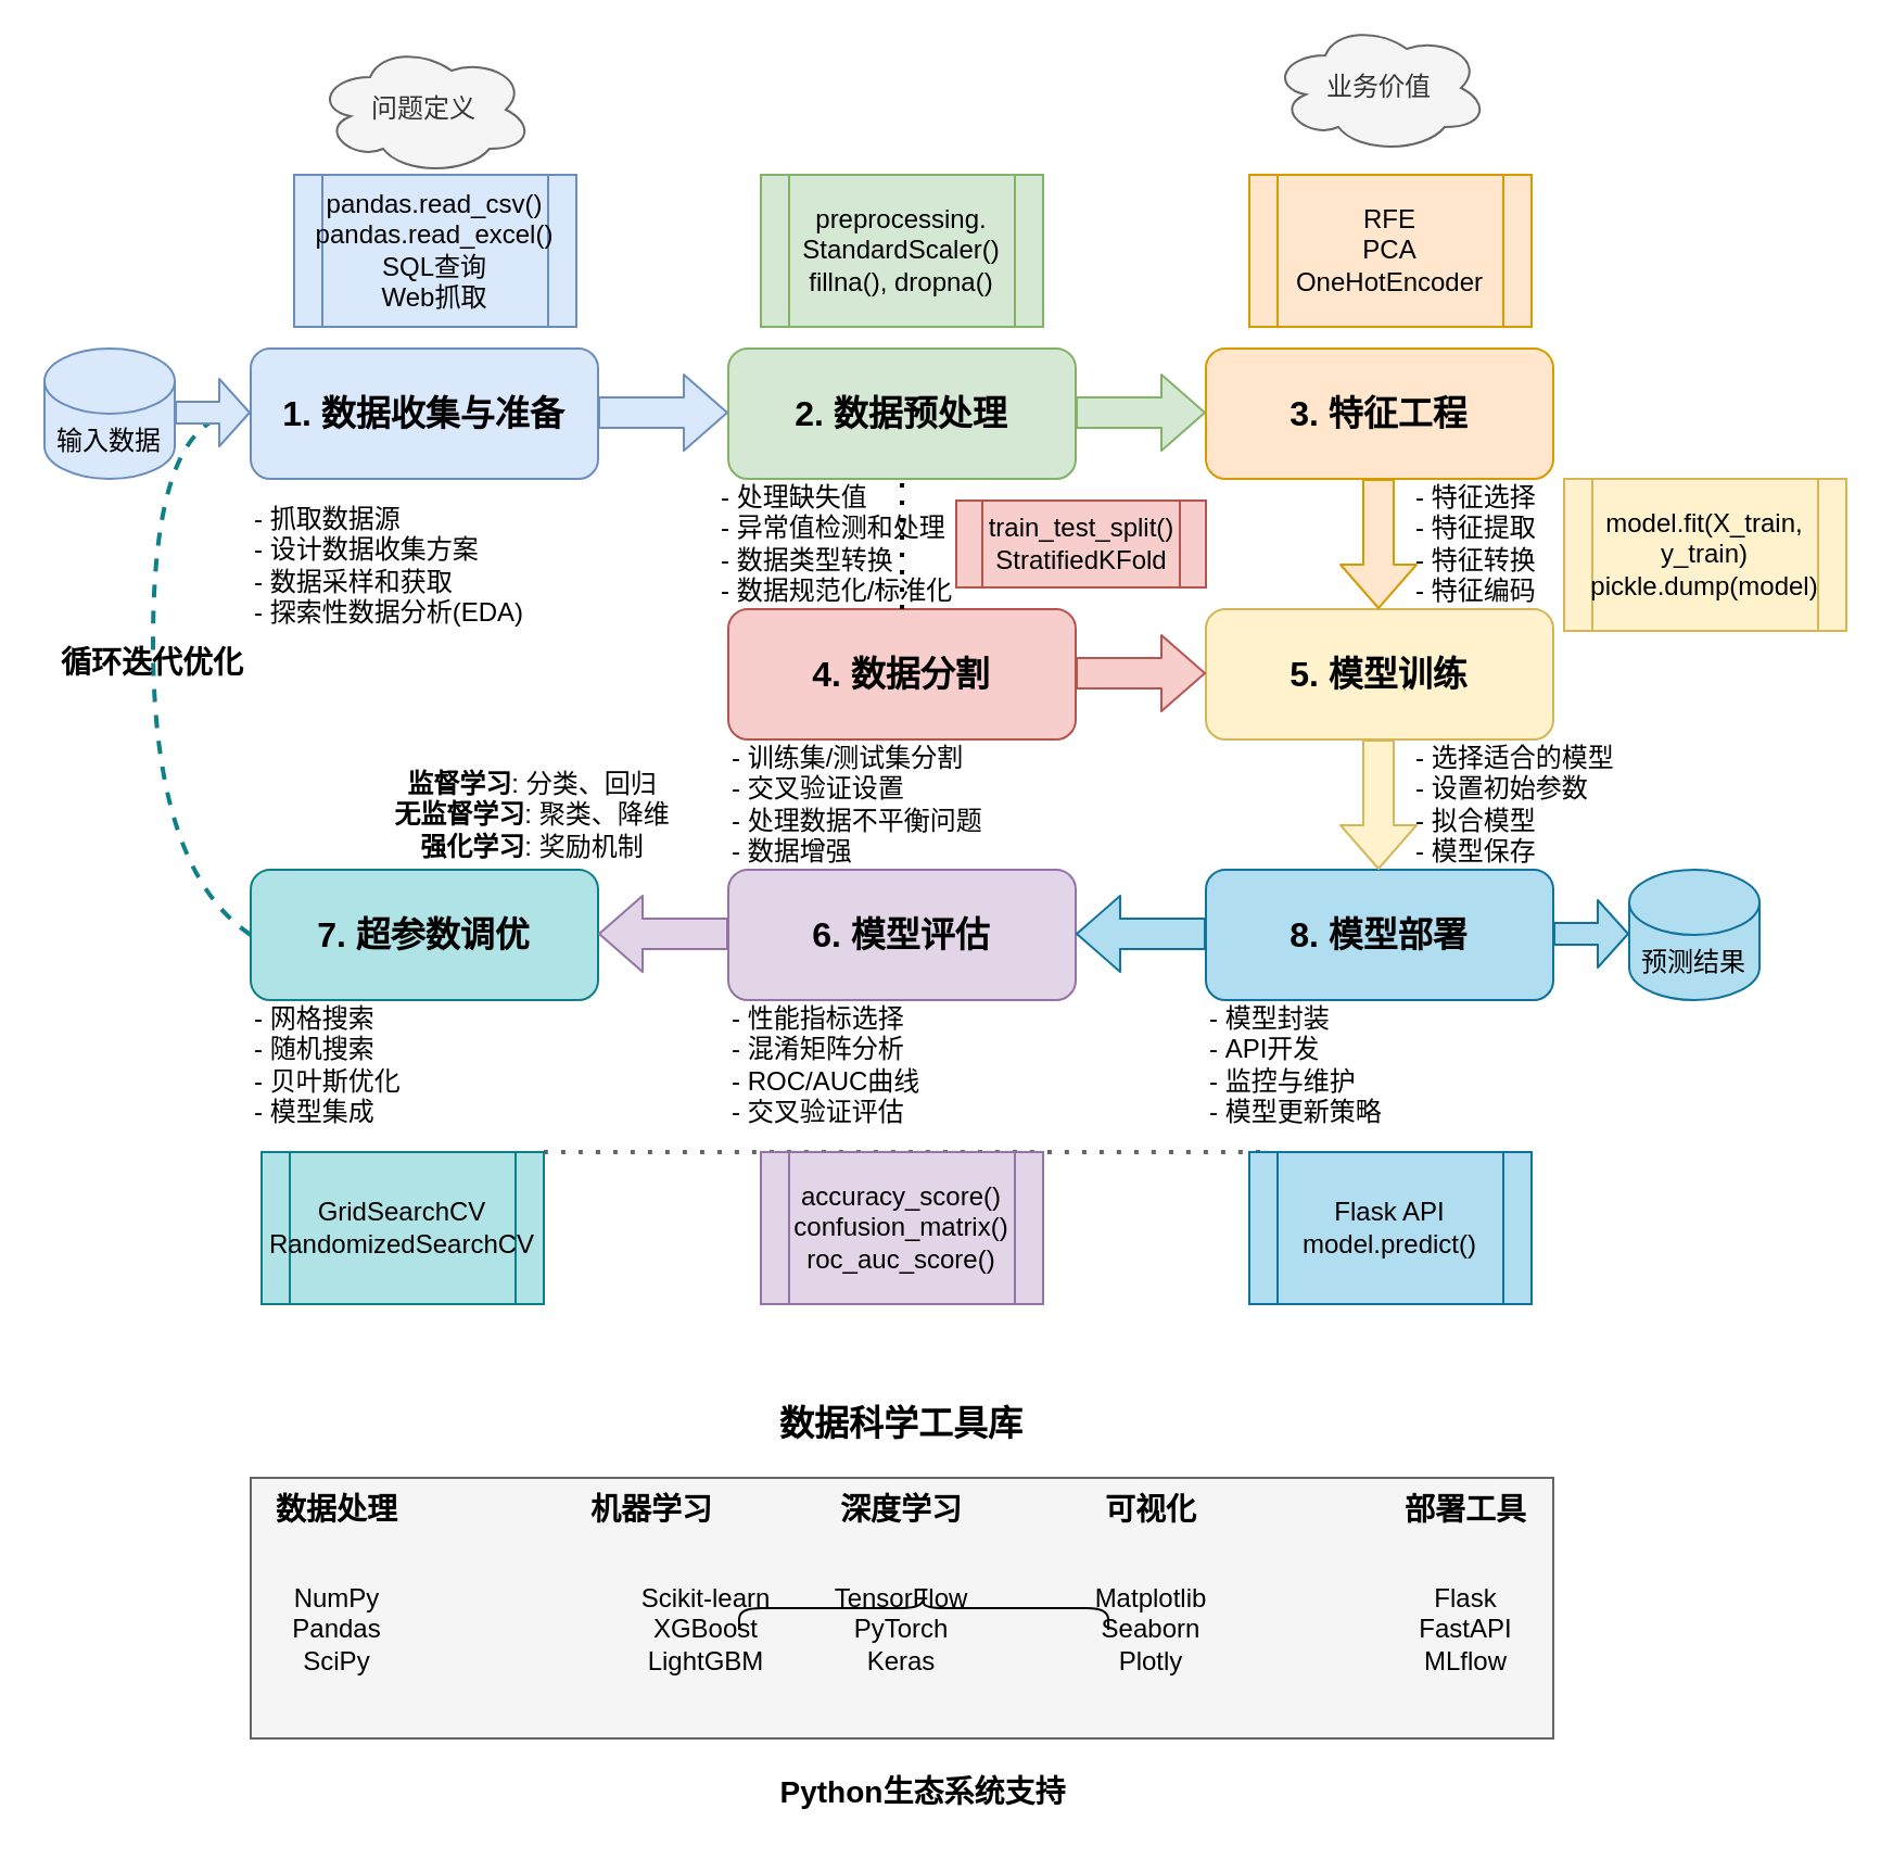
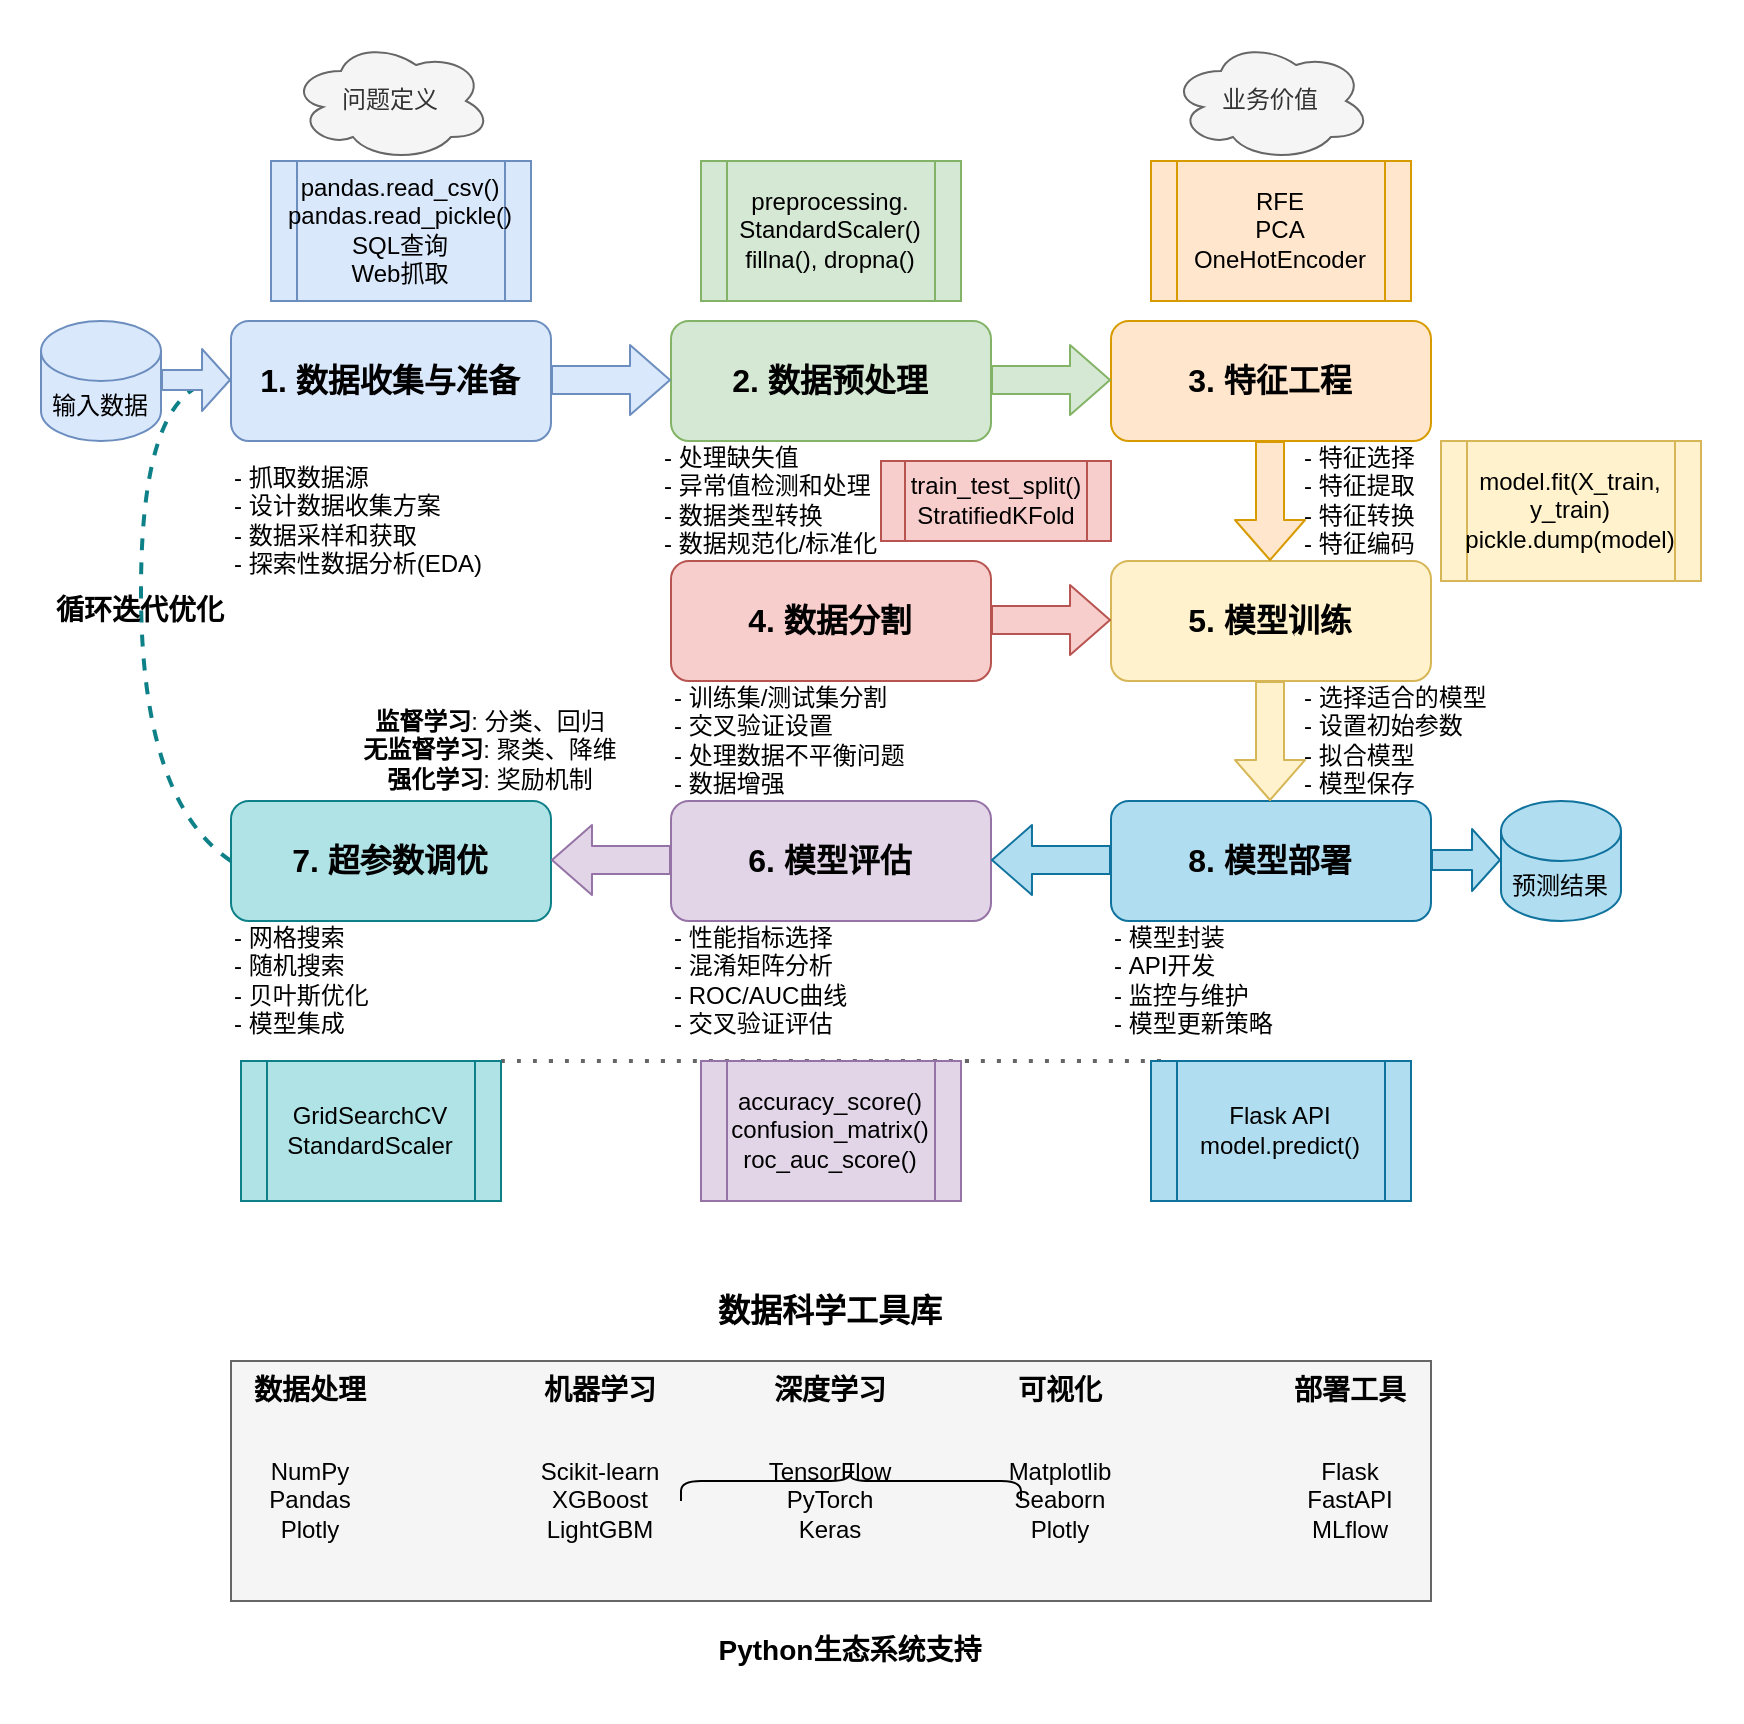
- <mxCell id="57" value="业务价值" style="ellipse;shape=cloud;whiteSpace=wrap;html=1;fontSize=12;fillColor=#f5f5f5;fontColor=#333333;strokeColor=#666666;" parent="1" vertex="1"><mxGeometry x="585" y="10" width="100" height="60" as="geometry" /></mxCell>
+ <mxCell id="57" value="业务价值" style="ellipse;shape=cloud;whiteSpace=wrap;html=1;fontSize=12;fillColor=#f5f5f5;fontColor=#333333;strokeColor=#666666;" parent="1" vertex="1"><mxGeometry x="585" y="20" width="100" height="60" as="geometry" /></mxCell>
- <mxCell id="43" value="pandas.read_csv()&lt;br&gt;pandas.read_excel()&lt;br&gt;SQL查询&lt;br&gt;Web抓取" style="shape=process;whiteSpace=wrap;html=1;backgroundOutline=1;fontSize=12;fillColor=#dae8fc;strokeColor=#6c8ebf;align=center;" parent="1" vertex="1"><mxGeometry x="135" y="80" width="130" height="70" as="geometry" /></mxCell>
+ <mxCell id="43" value="pandas.read_csv()&lt;br&gt;pandas.read_pickle()&lt;br&gt;SQL查询&lt;br&gt;Web抓取" style="shape=process;whiteSpace=wrap;html=1;backgroundOutline=1;fontSize=12;fillColor=#dae8fc;strokeColor=#6c8ebf;align=center;" parent="1" vertex="1"><mxGeometry x="135" y="80" width="130" height="70" as="geometry" /></mxCell>
- <mxCell id="50" value="" style="endArrow=none;dashed=1;html=1;dashPattern=1 3;strokeWidth=2;fontSize=12;entryX=0.5;entryY=1;entryDx=0;entryDy=0;exitX=0.5;exitY=0;exitDx=0;exitDy=0;" parent="1" source="8" target="4" edge="1"><mxGeometry width="50" height="50" relative="1" as="geometry"><mxPoint x="390" y="350" as="sourcePoint" /><mxPoint x="440" y="300" as="targetPoint" /></mxGeometry></mxCell>
- <mxCell id="48" value="GridSearchCV&lt;br&gt;RandomizedSearchCV" style="shape=process;whiteSpace=wrap;html=1;backgroundOutline=1;fontSize=12;fillColor=#b0e3e6;strokeColor=#0e8088;align=center;" parent="1" vertex="1"><mxGeometry x="120" y="530" width="130" height="70" as="geometry" /></mxCell>
+ <mxCell id="48" value="GridSearchCV&lt;br&gt;StandardScaler" style="shape=process;whiteSpace=wrap;html=1;backgroundOutline=1;fontSize=12;fillColor=#b0e3e6;strokeColor=#0e8088;align=center;" parent="1" vertex="1"><mxGeometry x="120" y="530" width="130" height="70" as="geometry" /></mxCell>
- <mxCell id="36" value="NumPy&lt;br&gt;Pandas&lt;br&gt;SciPy" style="text;html=1;strokeColor=none;fillColor=none;align=center;verticalAlign=middle;whiteSpace=wrap;rounded=0;fontSize=12;" parent="1" vertex="1"><mxGeometry x="115" y="720" width="80" height="60" as="geometry" /></mxCell>
+ <mxCell id="36" value="NumPy&lt;br&gt;Pandas&lt;br&gt;Plotly" style="text;html=1;strokeColor=none;fillColor=none;align=center;verticalAlign=middle;whiteSpace=wrap;rounded=0;fontSize=12;" parent="1" vertex="1"><mxGeometry x="115" y="720" width="80" height="60" as="geometry" /></mxCell>
- <mxCell id="37" value="Scikit-learn&lt;br&gt;XGBoost&lt;br&gt;LightGBM" style="text;html=1;strokeColor=none;fillColor=none;align=center;verticalAlign=middle;whiteSpace=wrap;rounded=0;fontSize=12;" parent="1" vertex="1"><mxGeometry x="285" y="720" width="80" height="60" as="geometry" /></mxCell>
+ <mxCell id="37" value="Scikit-learn&lt;br&gt;XGBoost&lt;br&gt;LightGBM" style="text;html=1;strokeColor=none;fillColor=none;align=center;verticalAlign=middle;whiteSpace=wrap;rounded=0;fontSize=12;" parent="1" vertex="1"><mxGeometry x="260" y="720" width="80" height="60" as="geometry" /></mxCell>
